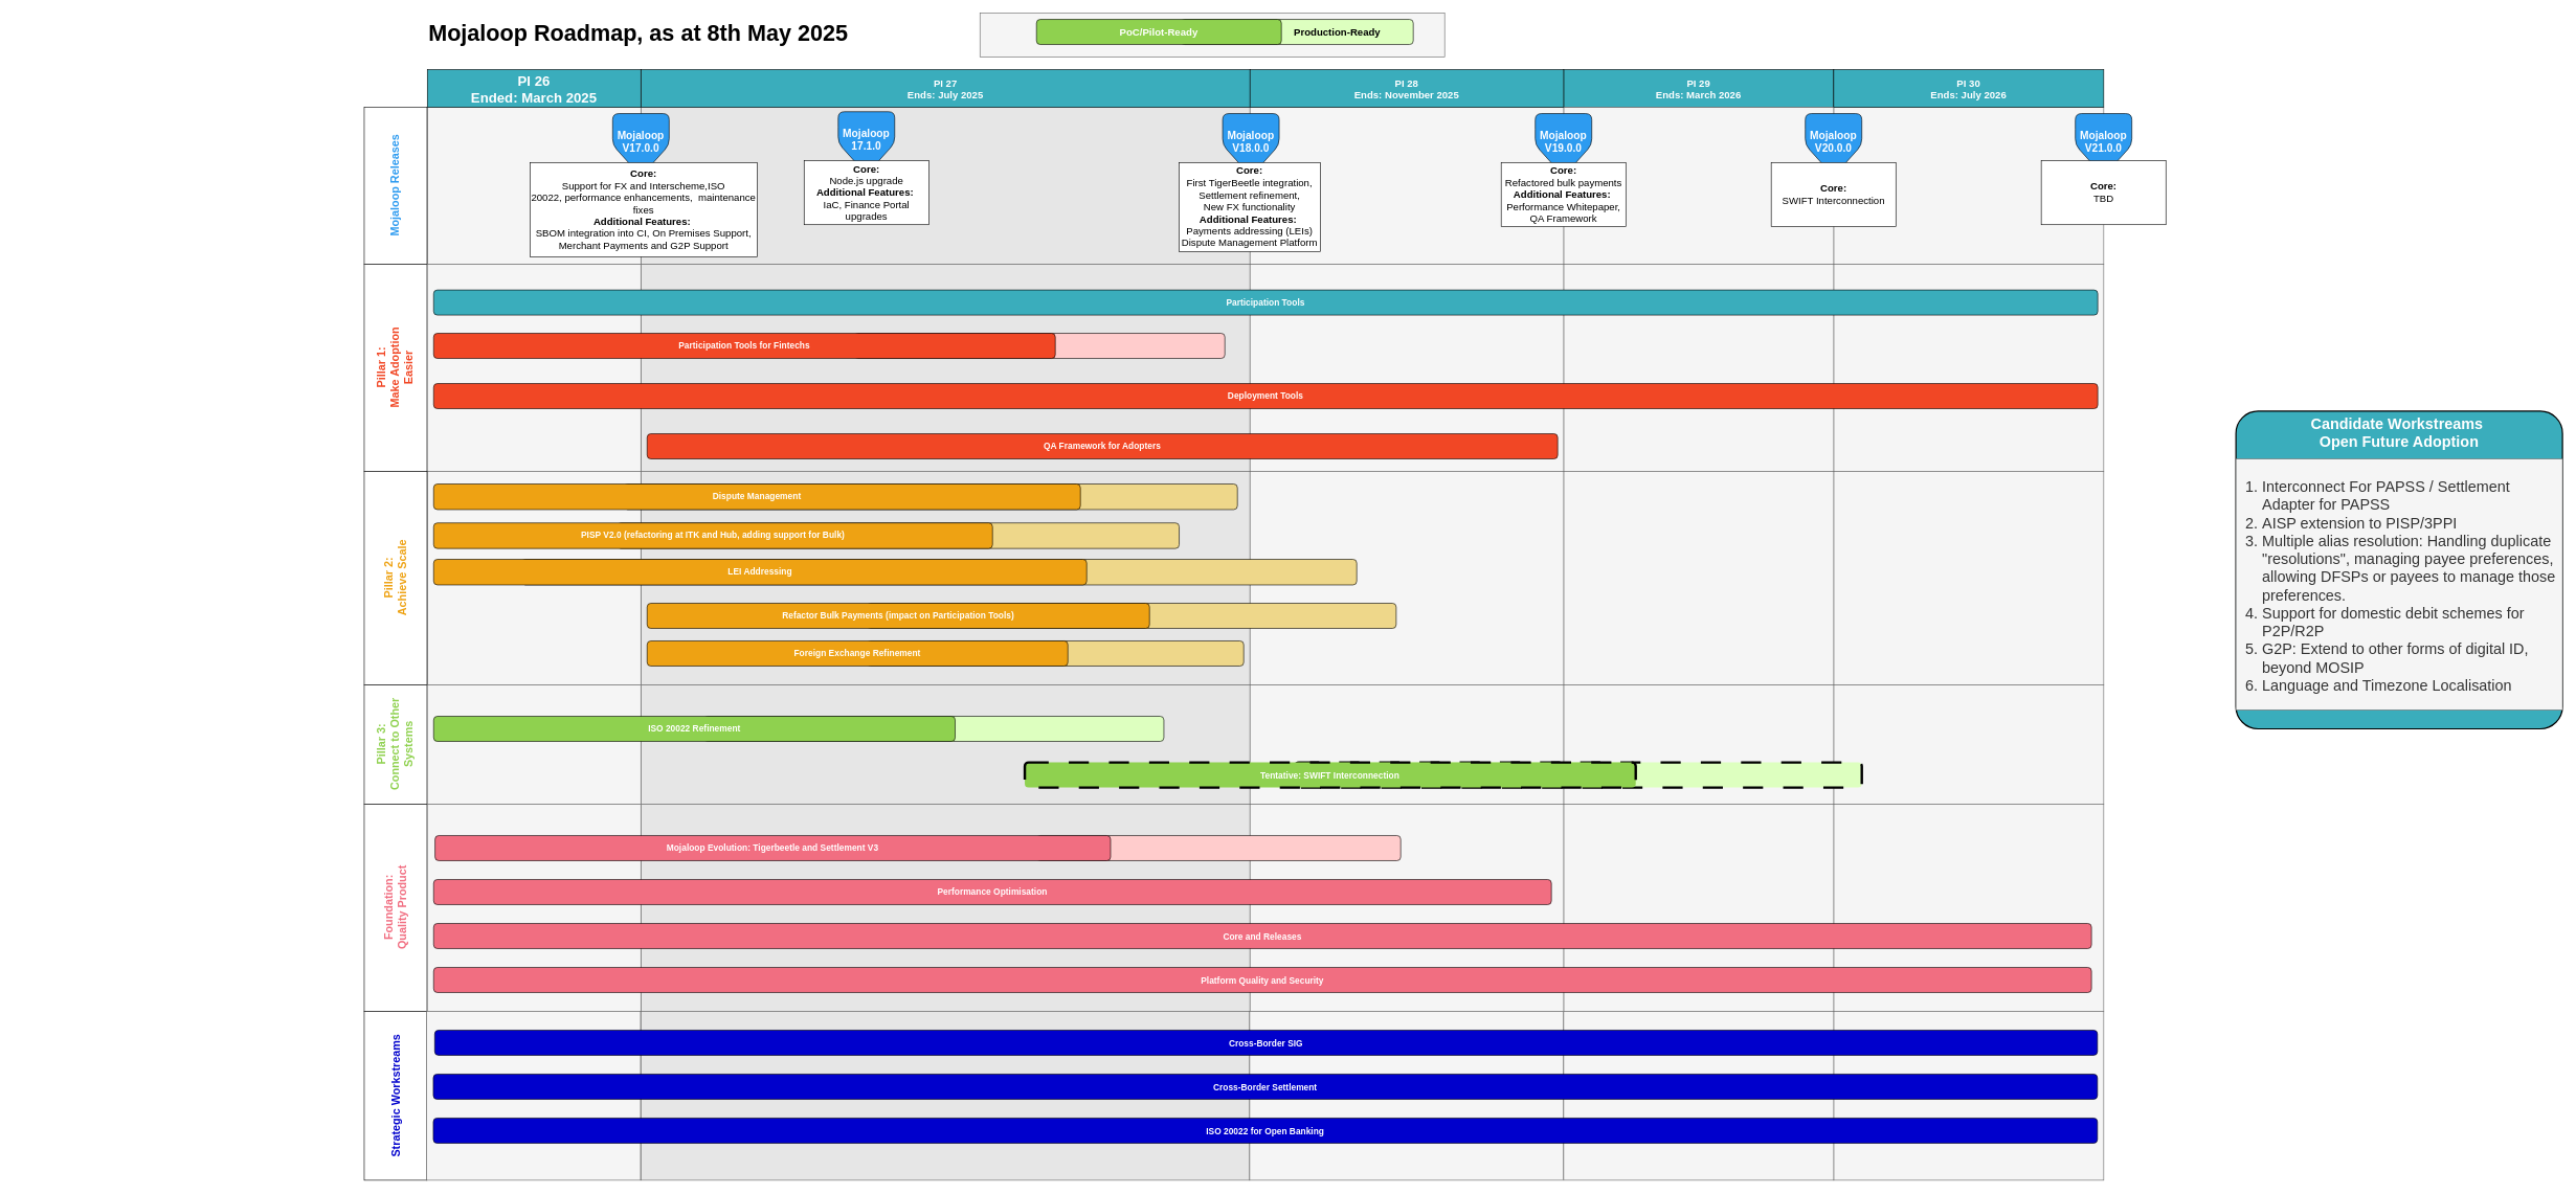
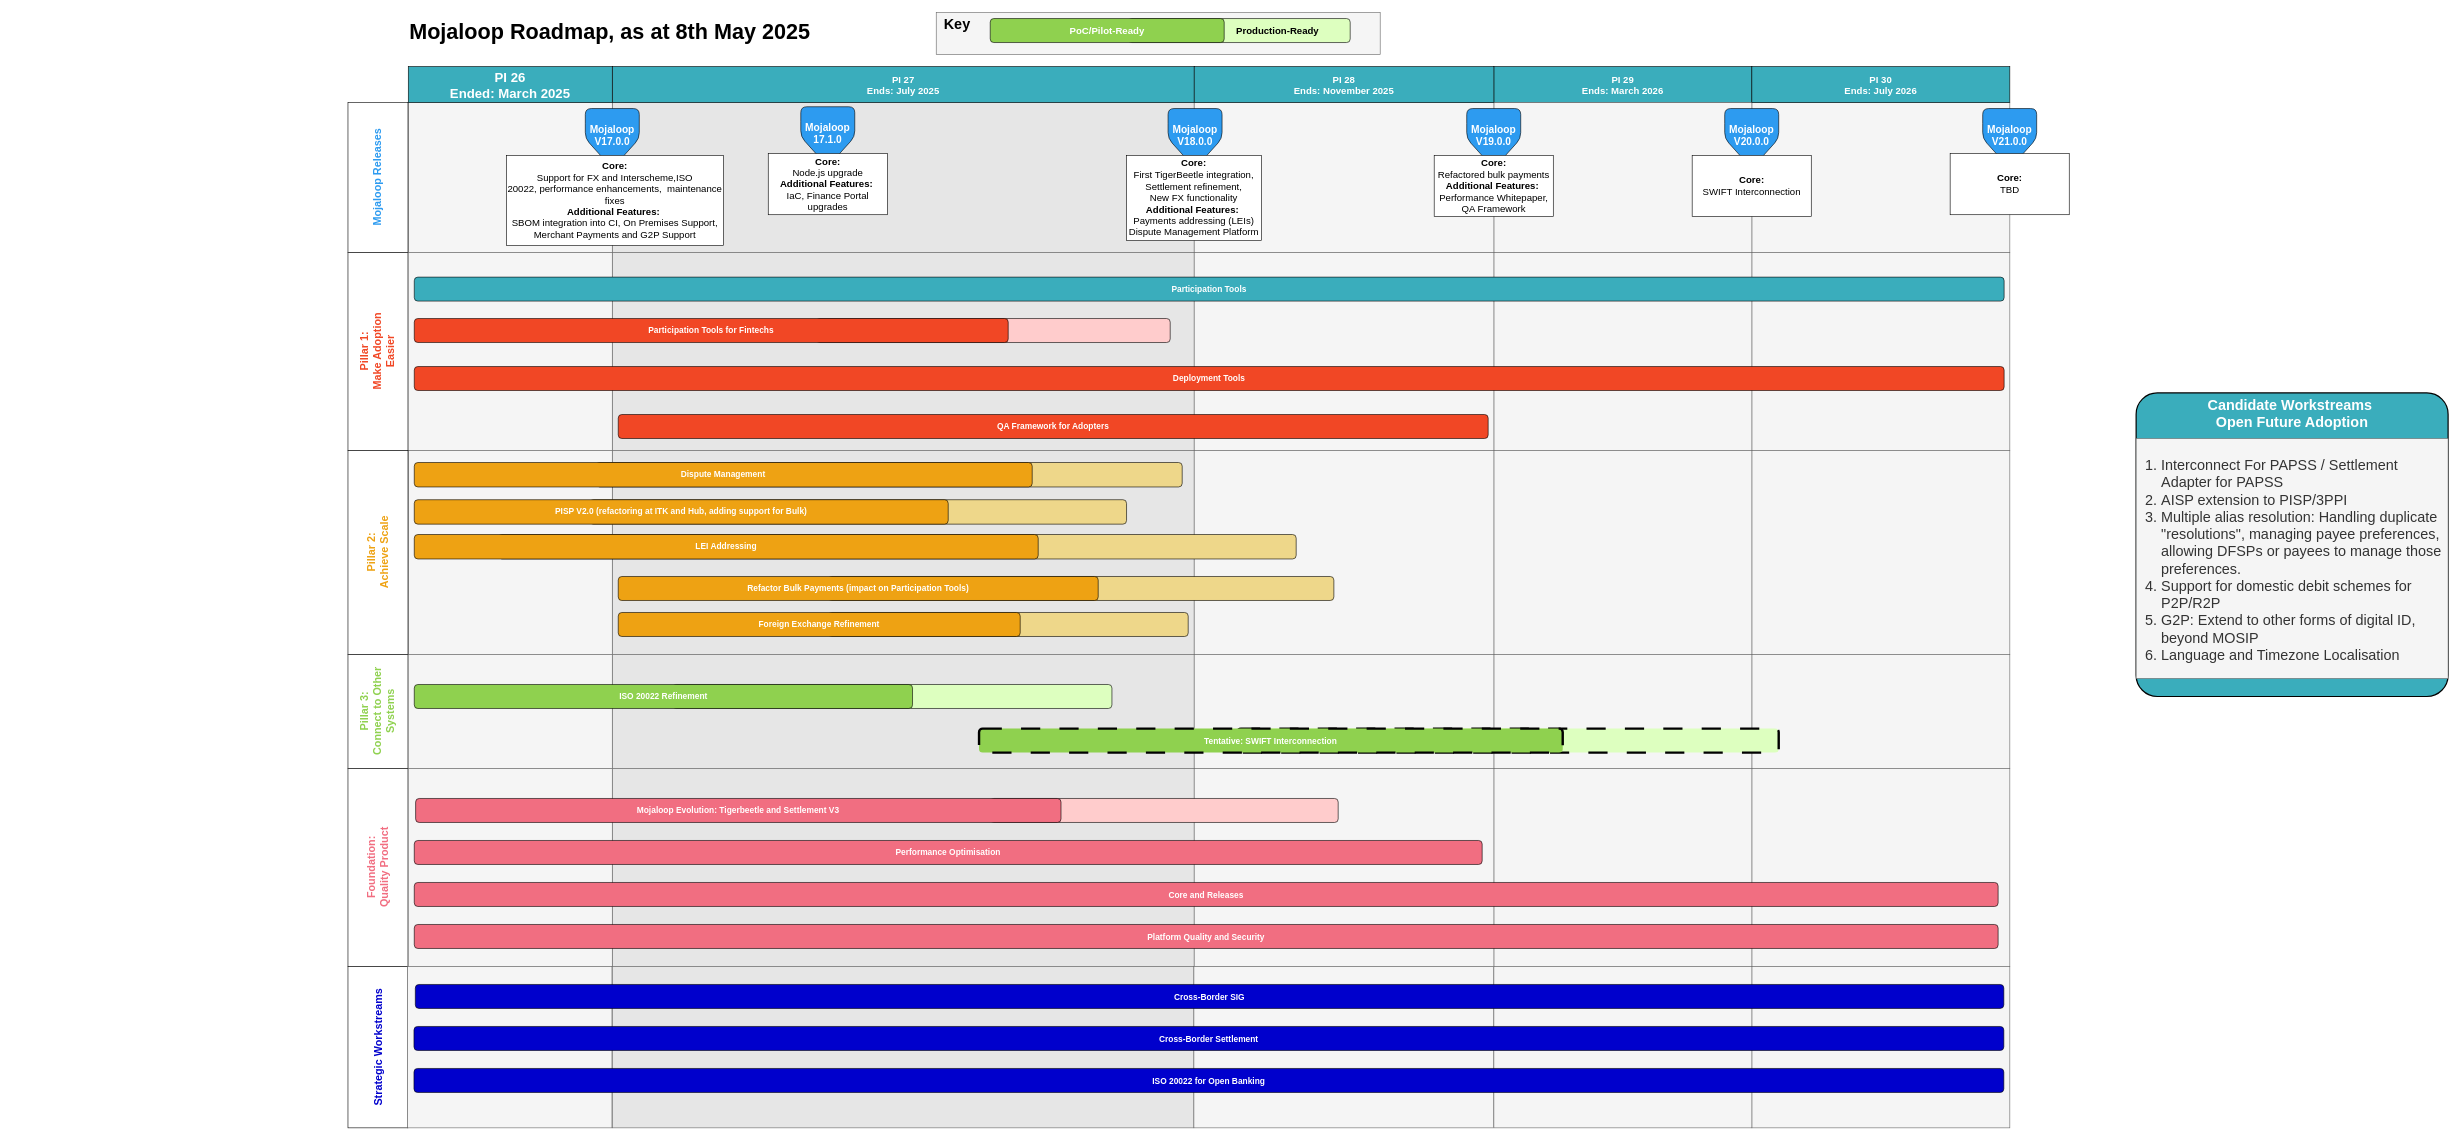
+ <mxCell id="59" value="Key" style="text;html=1;strokeColor=none;fillColor=none;align=left;verticalAlign=middle;whiteSpace=wrap;rounded=0;fontSize=24;fontStyle=1;movable=1;resizable=1;rotatable=1;deletable=1;editable=1;locked=0;connectable=1;" parent="57" vertex="1"><mxGeometry x="10.5" y="10" width="66" height="20" as="geometry" /></mxCell>
